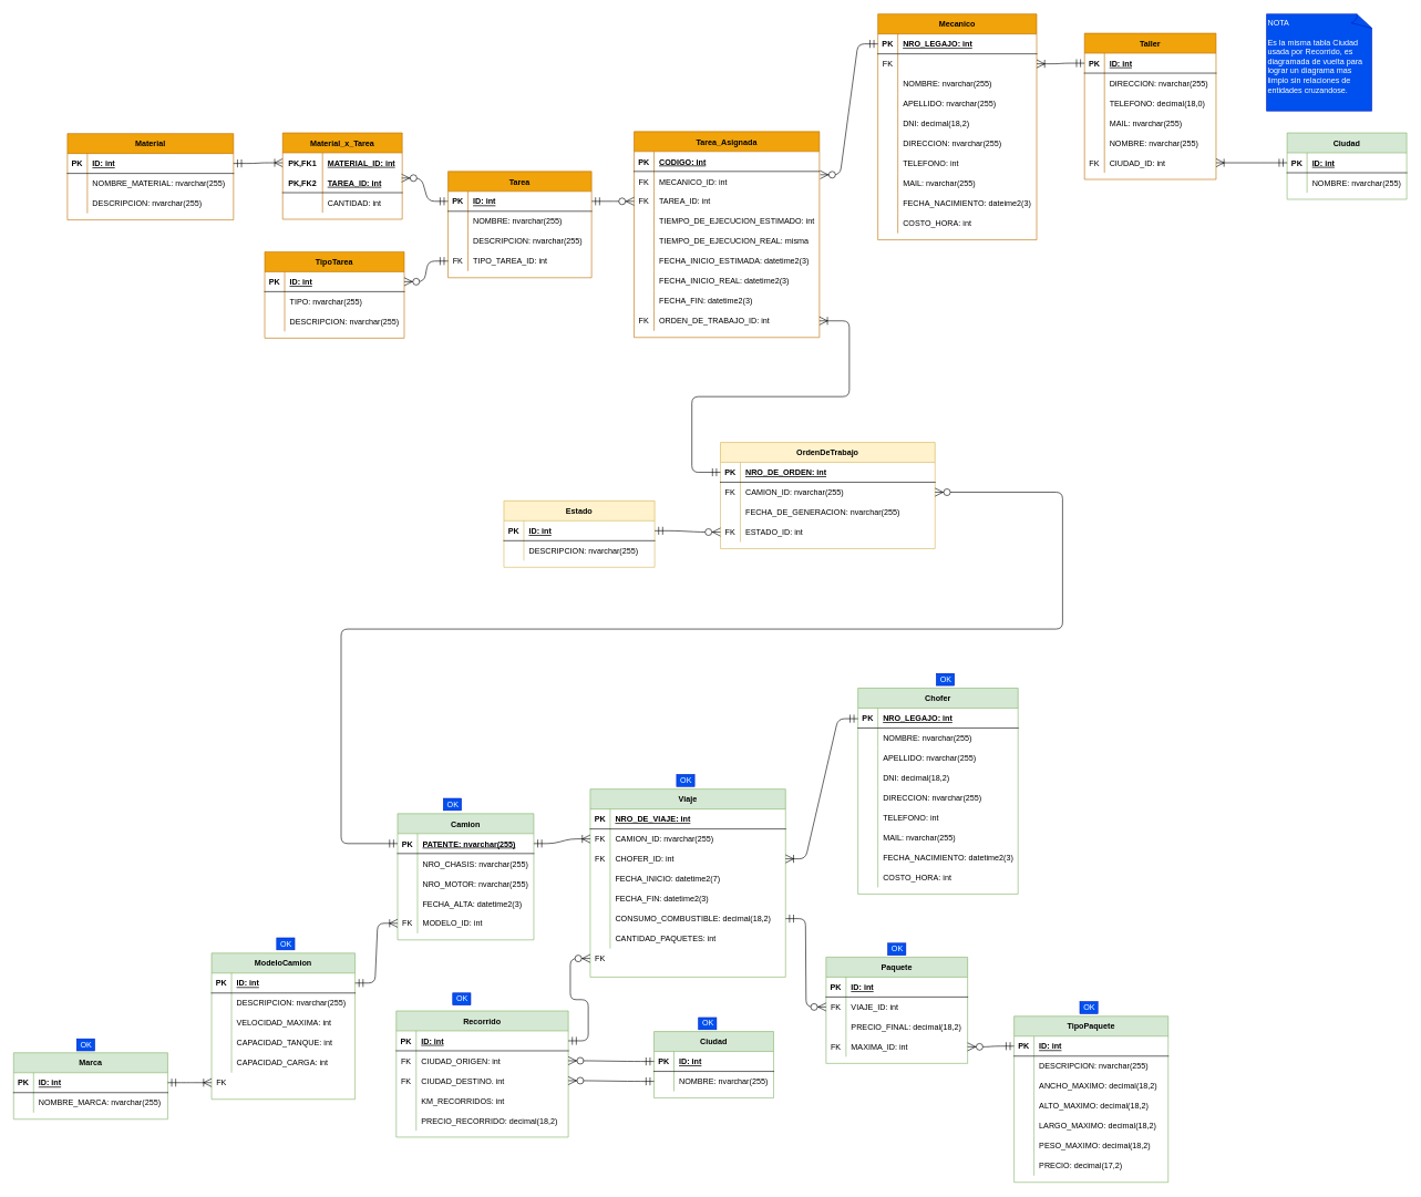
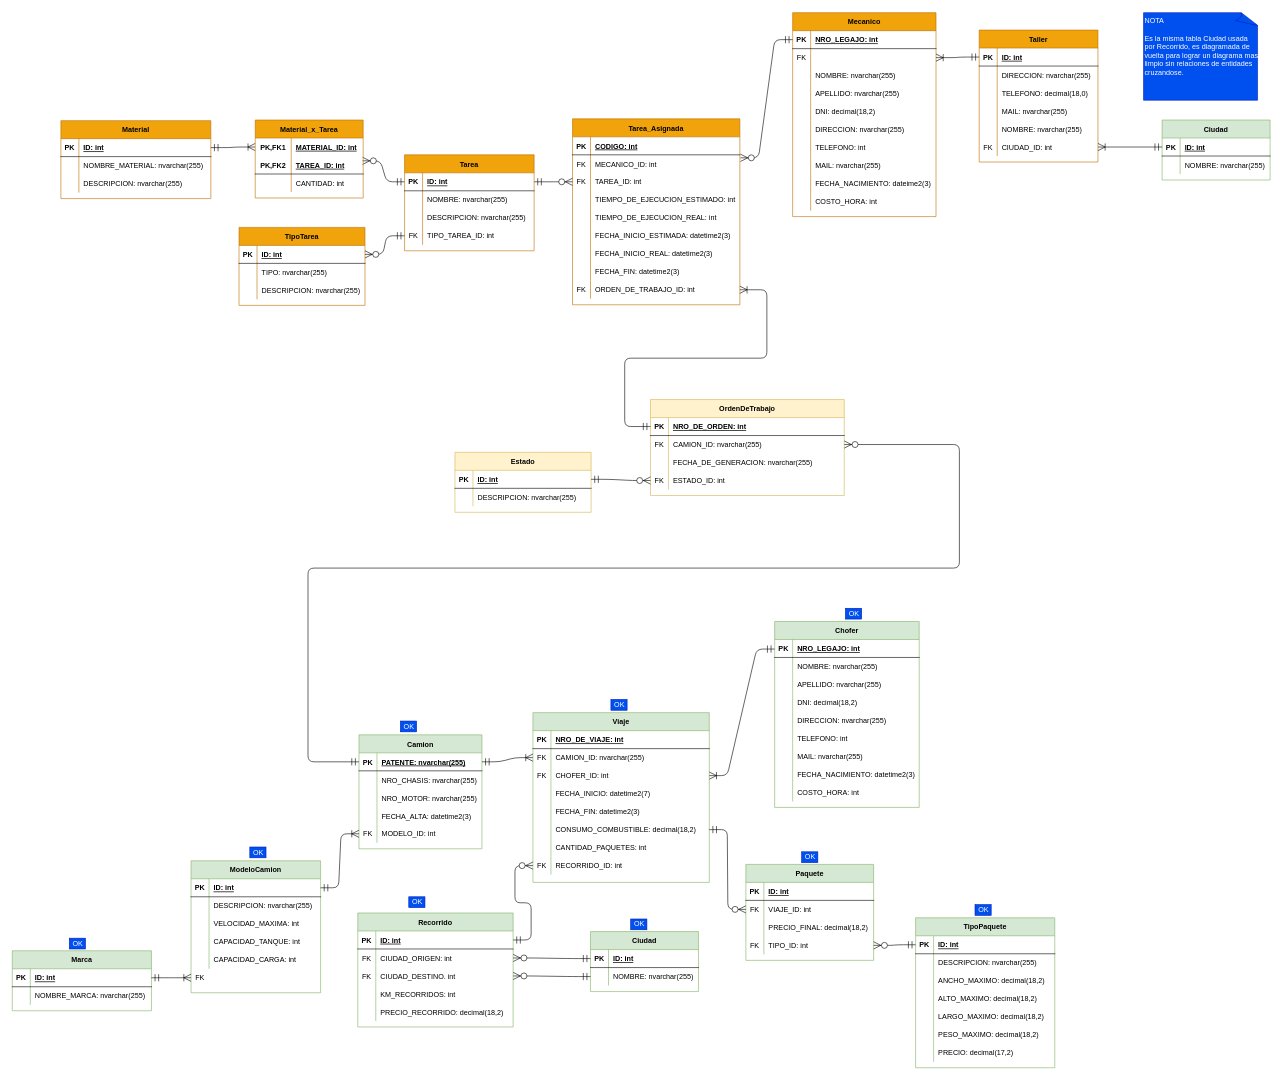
- <mxCell id="319" value="NOTA&lt;br&gt;&lt;br&gt;Es la misma tabla Ciudad usada por Recorrido, es diagramada de vuelta para lograr un diagrama mas limpio sin relaciones de entidades cruzandose." style="whiteSpace=wrap;html=1;shape=mxgraph.basic.document;align=left;verticalAlign=top;fillColor=#0050ef;strokeColor=#001DBC;fontColor=#ffffff;" parent="1" vertex="1"><mxGeometry x="1906" y="20" width="160" height="146" as="geometry" /></mxCell>
+ <mxCell id="319" value="NOTA&lt;br&gt;&lt;br&gt;Es la misma tabla Ciudad usada por Recorrido, es diagramada de vuelta para lograr un diagrama mas limpio sin relaciones de entidades cruzandose." style="whiteSpace=wrap;html=1;shape=mxgraph.basic.document;align=left;verticalAlign=top;fillColor=#0050ef;strokeColor=#001DBC;fontColor=#ffffff;" parent="1" vertex="1"><mxGeometry x="1906" y="20" width="192" height="146" as="geometry" /></mxCell>
- <mxCell id="156" value="TIEMPO_DE_EJECUCION_REAL: misma" style="shape=partialRectangle;connectable=0;fillColor=none;top=0;left=0;bottom=0;right=0;align=left;spacingLeft=6;overflow=hidden;" parent="154" vertex="1"><mxGeometry x="30" width="249" height="30" as="geometry" /></mxCell>
+ <mxCell id="156" value="TIEMPO_DE_EJECUCION_REAL: int" style="shape=partialRectangle;connectable=0;fillColor=none;top=0;left=0;bottom=0;right=0;align=left;spacingLeft=6;overflow=hidden;" parent="154" vertex="1"><mxGeometry x="30" width="249" height="30" as="geometry" /></mxCell>
+ <mxCell id="42" value="RECORRIDO_ID: int" style="shape=partialRectangle;connectable=0;fillColor=none;top=0;left=0;bottom=0;right=0;align=left;spacingLeft=6;overflow=hidden;" parent="40" vertex="1"><mxGeometry x="30" width="264" height="30" as="geometry" /></mxCell>
- <mxCell id="102" value="MAXIMA_ID: int" style="shape=partialRectangle;connectable=0;fillColor=none;top=0;left=0;bottom=0;right=0;align=left;spacingLeft=6;overflow=hidden;" parent="100" vertex="1"><mxGeometry x="30" width="183" height="30" as="geometry" /></mxCell>
+ <mxCell id="102" value="TIPO_ID: int" style="shape=partialRectangle;connectable=0;fillColor=none;top=0;left=0;bottom=0;right=0;align=left;spacingLeft=6;overflow=hidden;" parent="100" vertex="1"><mxGeometry x="30" width="183" height="30" as="geometry" /></mxCell>
